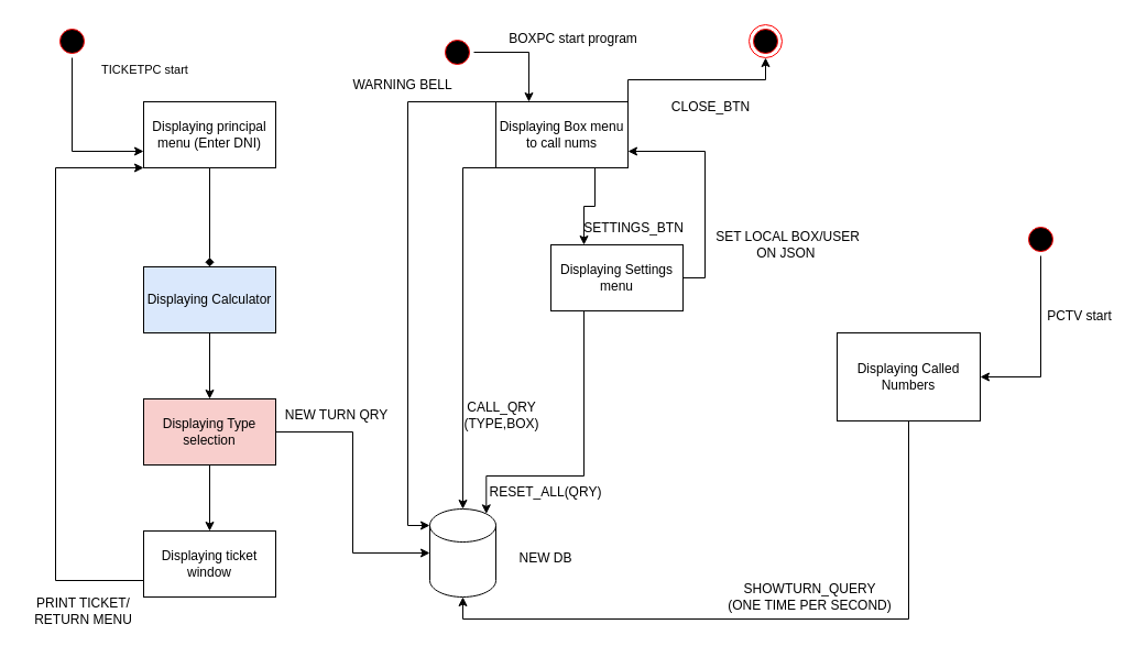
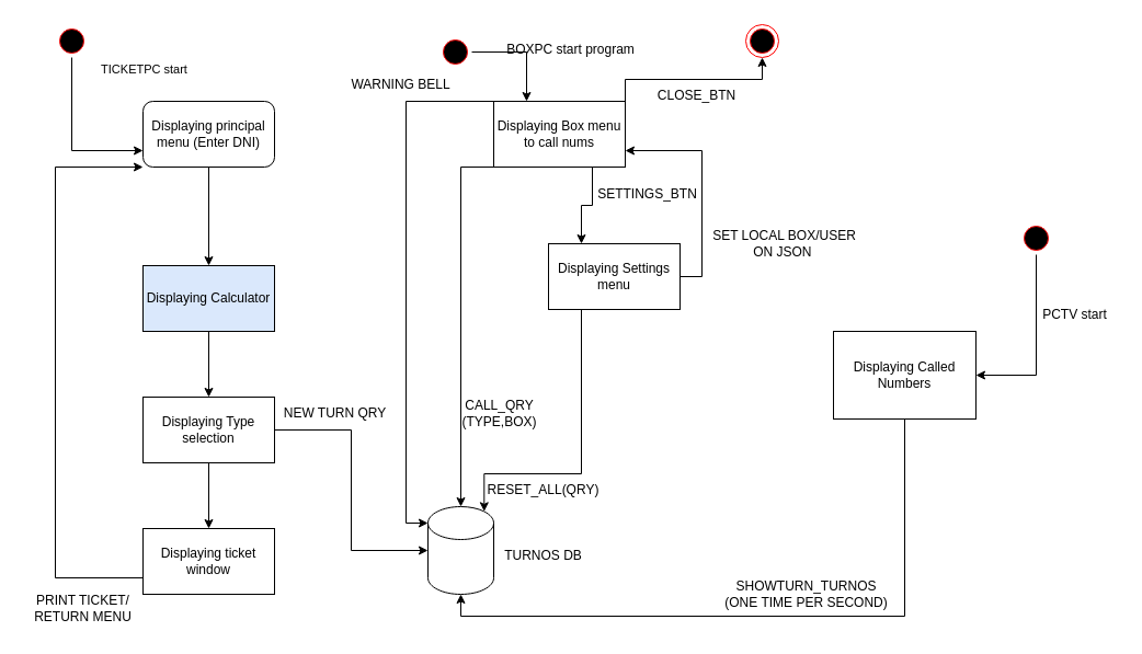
- <mxCell id="28" value="BOXPC start program&lt;br&gt;" style="text;html=1;align=center;verticalAlign=middle;resizable=0;points=[];autosize=1;strokeColor=none;fillColor=none;" vertex="1" parent="1"><mxGeometry x="450" y="20" width="140" height="30" as="geometry" /></mxCell>
+ <mxCell id="28" value="BOXPC start program&lt;br&gt;" style="text;html=1;align=center;verticalAlign=middle;resizable=0;points=[];autosize=1;strokeColor=none;fillColor=none;" vertex="1" parent="1"><mxGeometry x="450" y="30" width="140" height="30" as="geometry" /></mxCell>
- <mxCell id="29" value="CLOSE_BTN&lt;br&gt;" style="text;html=1;align=center;verticalAlign=middle;resizable=0;points=[];autosize=1;strokeColor=none;fillColor=none;" vertex="1" parent="1"><mxGeometry x="600" y="82" width="90" height="30" as="geometry" /></mxCell>
+ <mxCell id="29" value="CLOSE_BTN&lt;br&gt;" style="text;html=1;align=center;verticalAlign=middle;resizable=0;points=[];autosize=1;strokeColor=none;fillColor=none;" vertex="1" parent="1"><mxGeometry x="590" y="72" width="90" height="30" as="geometry" /></mxCell>
- <mxCell id="3" value="Displaying principal menu (Enter DNI)&lt;br&gt;" style="rounded=0;whiteSpace=wrap;html=1;" vertex="1" parent="1"><mxGeometry x="130" y="92" width="120" height="60" as="geometry" /></mxCell>
+ <mxCell id="3" value="Displaying principal menu (Enter DNI)&lt;br&gt;" style="whiteSpace=wrap;html=1;rounded=1;" vertex="1" parent="1"><mxGeometry x="130" y="92" width="120" height="60" as="geometry" /></mxCell>
- <mxCell id="30" value="SETTINGS_BTN&lt;br&gt;" style="text;html=1;align=center;verticalAlign=middle;resizable=0;points=[];autosize=1;strokeColor=none;fillColor=none;" vertex="1" parent="1"><mxGeometry x="520" y="192" width="110" height="30" as="geometry" /></mxCell>
+ <mxCell id="30" value="SETTINGS_BTN&lt;br&gt;" style="text;html=1;align=center;verticalAlign=middle;resizable=0;points=[];autosize=1;strokeColor=none;fillColor=none;" vertex="1" parent="1"><mxGeometry x="535" y="162" width="110" height="30" as="geometry" /></mxCell>
- <mxCell id="2" style="edgeStyle=orthogonalEdgeStyle;rounded=0;orthogonalLoop=1;jettySize=auto;html=1;exitX=0.5;exitY=1;exitDx=0;exitDy=0;entryX=0.5;entryY=0;entryDx=0;entryDy=0;endArrow=diamond;" edge="1" parent="1" source="3" target="8"><mxGeometry relative="1" as="geometry" /></mxCell>
+ <mxCell id="2" style="edgeStyle=orthogonalEdgeStyle;rounded=0;orthogonalLoop=1;jettySize=auto;html=1;exitX=0.5;exitY=1;exitDx=0;exitDy=0;entryX=0.5;entryY=0;entryDx=0;entryDy=0;" edge="1" parent="1" source="3" target="8"><mxGeometry relative="1" as="geometry" /></mxCell>
- <mxCell id="11" value="Displaying Type selection&lt;br&gt;" style="rounded=0;whiteSpace=wrap;html=1;fillColor=#f8cecc;" vertex="1" parent="1"><mxGeometry x="130" y="362" width="120" height="60" as="geometry" /></mxCell>
+ <mxCell id="11" value="Displaying Type selection&lt;br&gt;" style="rounded=0;whiteSpace=wrap;html=1;" vertex="1" parent="1"><mxGeometry x="130" y="362" width="120" height="60" as="geometry" /></mxCell>
- <mxCell id="41" value="NEW DB&lt;br&gt;" style="text;html=1;align=center;verticalAlign=middle;resizable=0;points=[];autosize=1;strokeColor=none;fillColor=none;" vertex="1" parent="1"><mxGeometry x="450" y="492" width="90" height="30" as="geometry" /></mxCell>
+ <mxCell id="41" value="TURNOS DB&lt;br&gt;" style="text;html=1;align=center;verticalAlign=middle;resizable=0;points=[];autosize=1;strokeColor=none;fillColor=none;" vertex="1" parent="1"><mxGeometry x="450" y="492" width="90" height="30" as="geometry" /></mxCell>
- <mxCell id="34" value="SHOWTURN_QUERY&lt;br&gt;(ONE TIME PER SECOND)&lt;br&gt;" style="text;html=1;align=center;verticalAlign=middle;resizable=0;points=[];autosize=1;strokeColor=none;fillColor=none;" vertex="1" parent="1"><mxGeometry x="650" y="522" width="170" height="40" as="geometry" /></mxCell>
+ <mxCell id="34" value="SHOWTURN_TURNOS&lt;br&gt;(ONE TIME PER SECOND)&lt;br&gt;" style="text;html=1;align=center;verticalAlign=middle;resizable=0;points=[];autosize=1;strokeColor=none;fillColor=none;" vertex="1" parent="1"><mxGeometry x="650" y="522" width="170" height="40" as="geometry" /></mxCell>
